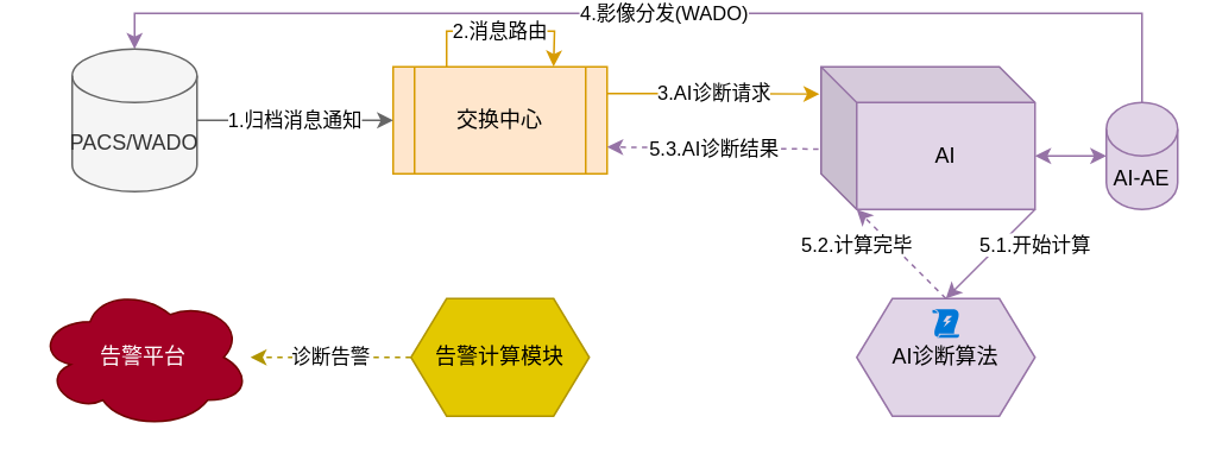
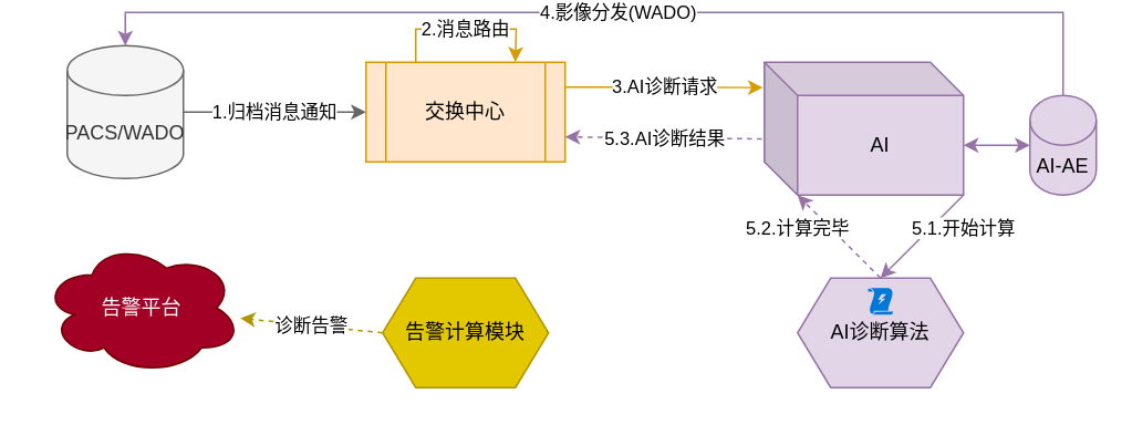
- <mxCell id="17" value="告警平台" style="ellipse;shape=cloud;whiteSpace=wrap;html=1;fillColor=#a20025;fontColor=#ffffff;strokeColor=#6F0000;" parent="1" vertex="1"><mxGeometry x="20" y="153" width="120" height="80" as="geometry" /></mxCell>
+ <mxCell id="17" value="告警平台" style="ellipse;shape=cloud;whiteSpace=wrap;html=1;fillColor=#a20025;fontColor=#ffffff;strokeColor=#6F0000;" parent="1" vertex="1"><mxGeometry x="25" y="138" width="120" height="80" as="geometry" /></mxCell>
